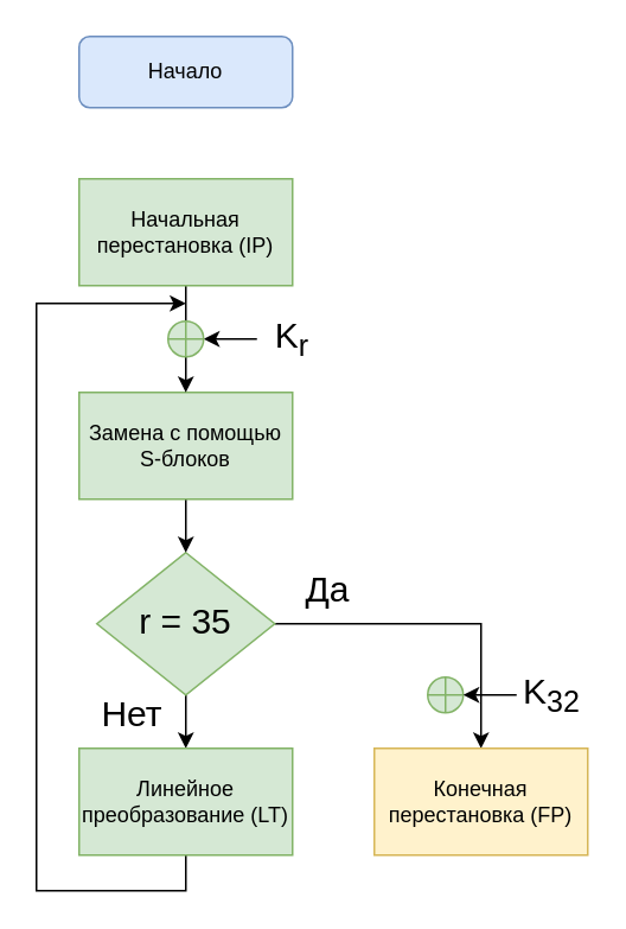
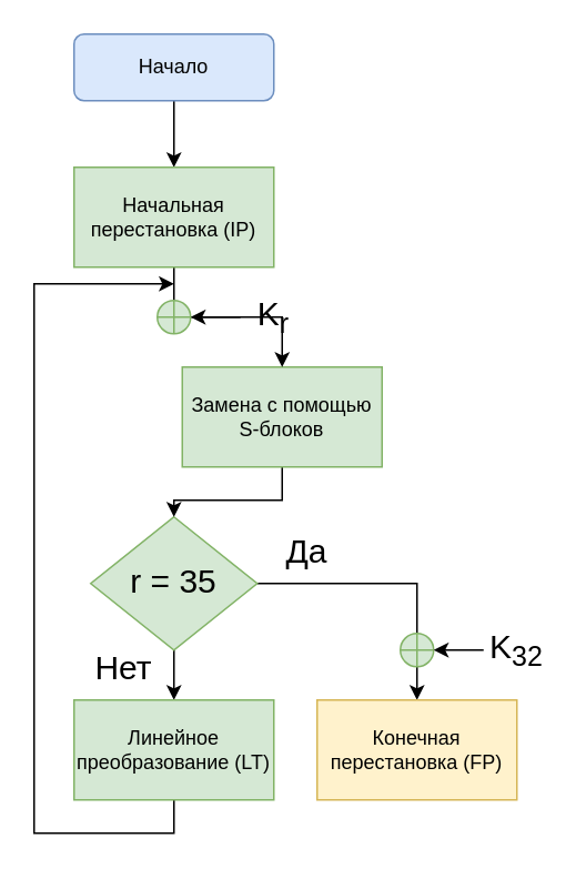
+ <mxCell id="2" style="edgeStyle=orthogonalEdgeStyle;rounded=0;orthogonalLoop=1;jettySize=auto;html=1;exitX=0.5;exitY=1;exitDx=0;exitDy=0;entryX=0.5;entryY=0;entryDx=0;entryDy=0;" parent="1" source="3" target="11" edge="1"><mxGeometry relative="1" as="geometry" /></mxCell>
- <mxCell id="9" value="Замена с помощью S-блоков" style="rounded=0;whiteSpace=wrap;html=1;fillColor=#d5e8d4;strokeColor=#82b366;" parent="1" vertex="1"><mxGeometry x="44" y="220" width="120" height="60" as="geometry" /></mxCell>
+ <mxCell id="9" value="Замена с помощью S-блоков" style="rounded=0;whiteSpace=wrap;html=1;fillColor=#d5e8d4;strokeColor=#82b366;" parent="1" vertex="1"><mxGeometry x="109" y="220" width="120" height="60" as="geometry" /></mxCell>
- <mxCell id="12" value="Конечная перестановка (FP)" style="rounded=0;whiteSpace=wrap;html=1;fillColor=#fff2cc;strokeColor=#d6b656;" parent="1" vertex="1"><mxGeometry x="210" y="420" width="120" height="60" as="geometry" /></mxCell>
+ <mxCell id="12" value="Конечная перестановка (FP)" style="rounded=0;whiteSpace=wrap;html=1;fillColor=#fff2cc;strokeColor=#d6b656;" parent="1" vertex="1"><mxGeometry x="190" y="420" width="120" height="60" as="geometry" /></mxCell>
